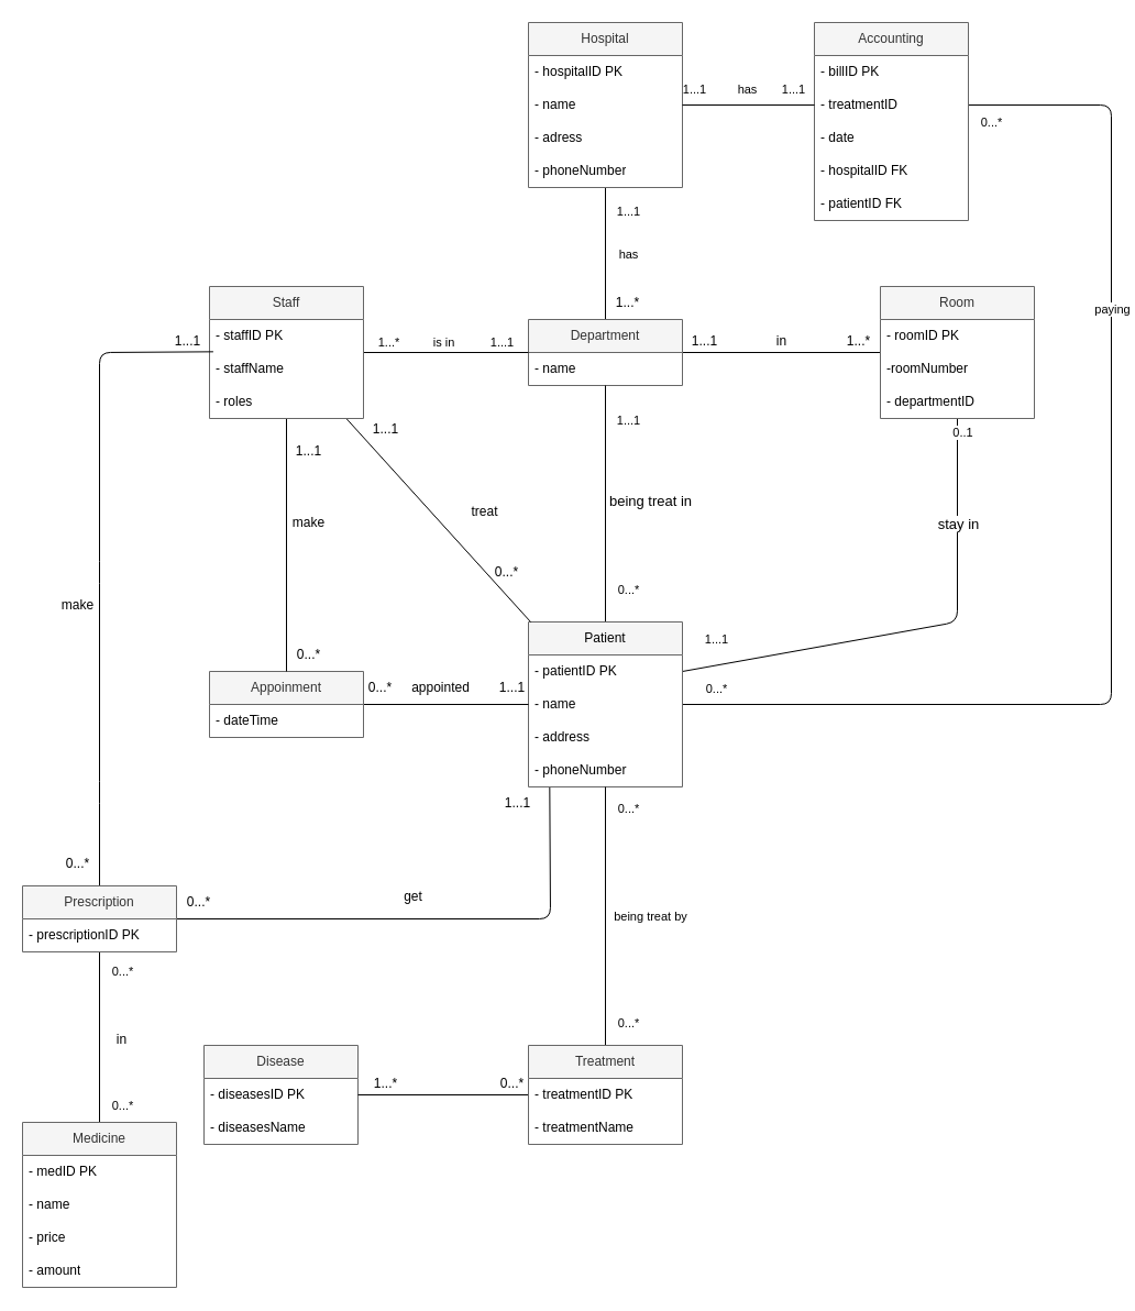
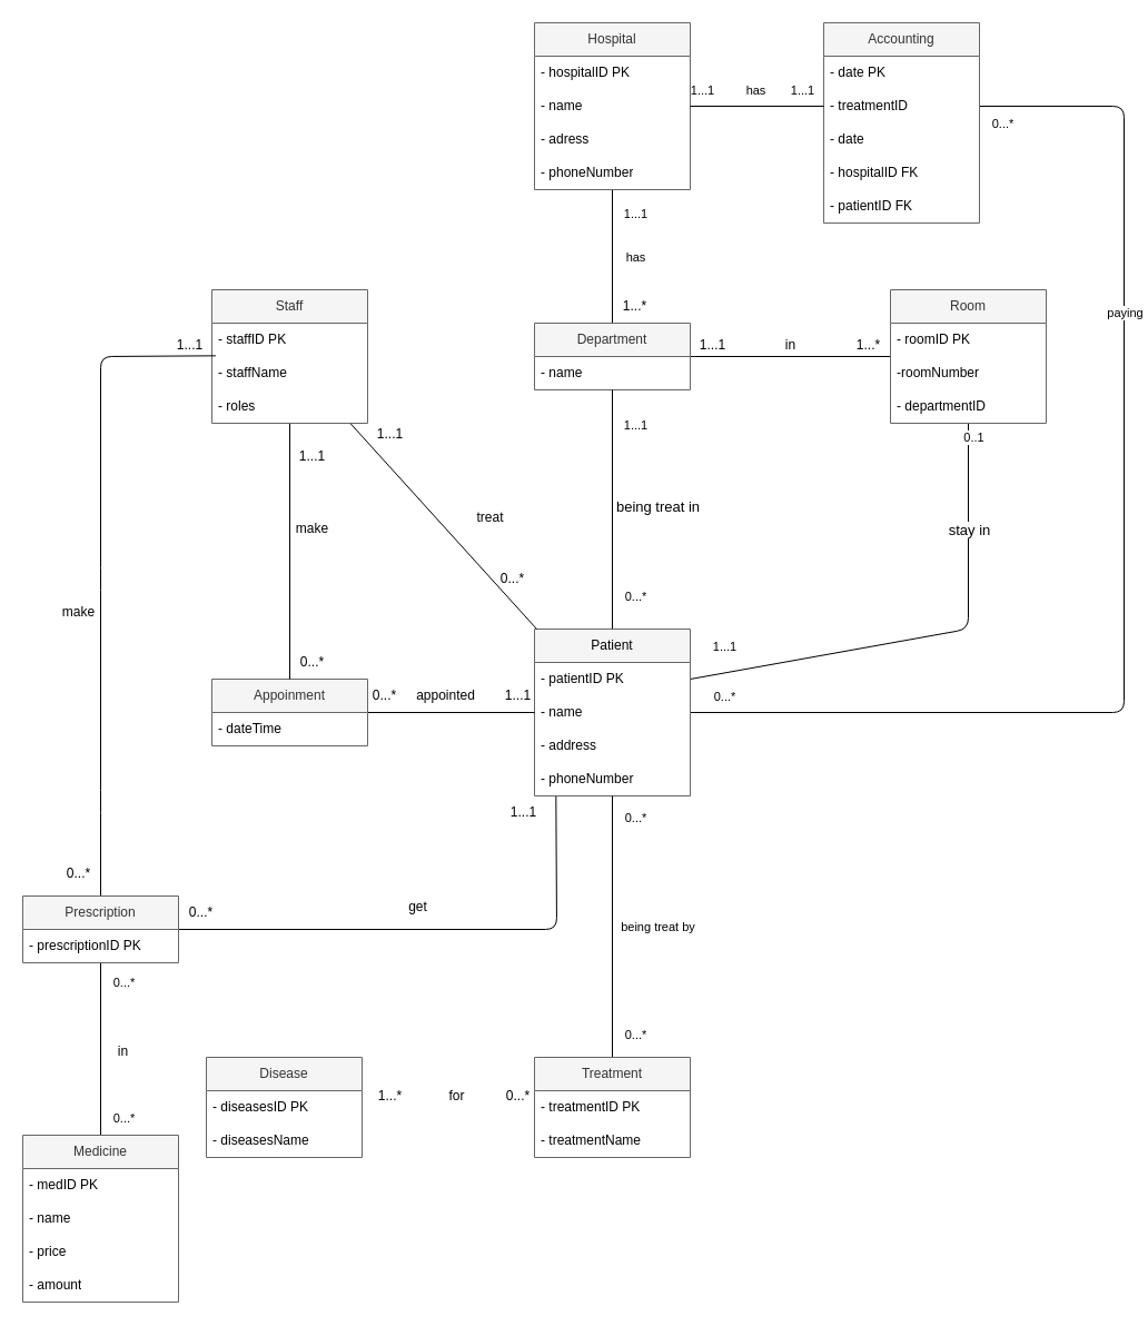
- <mxCell id="70" value="- billID PK" style="text;strokeColor=none;fillColor=none;align=left;verticalAlign=middle;spacingLeft=4;spacingRight=4;overflow=hidden;points=[[0,0.5],[1,0.5]];portConstraint=eastwest;rotatable=0;whiteSpace=wrap;html=1;fontColor=#000000;" parent="69" vertex="1"><mxGeometry y="30" width="140" height="30" as="geometry" /></mxCell>
+ <mxCell id="70" value="- date PK" style="text;strokeColor=none;fillColor=none;align=left;verticalAlign=middle;spacingLeft=4;spacingRight=4;overflow=hidden;points=[[0,0.5],[1,0.5]];portConstraint=eastwest;rotatable=0;whiteSpace=wrap;html=1;fontColor=#000000;" parent="69" vertex="1"><mxGeometry y="30" width="140" height="30" as="geometry" /></mxCell>
- <mxCell id="36" style="edgeStyle=none;html=1;exitX=1;exitY=0.5;exitDx=0;exitDy=0;endArrow=none;endFill=0;strokeColor=#000000;strokeWidth=1;" parent="1" source="42" target="12" edge="1"><mxGeometry relative="1" as="geometry" /></mxCell>
- <mxCell id="37" value="1...1" style="edgeLabel;html=1;align=center;verticalAlign=middle;resizable=0;points=[];labelBackgroundColor=#FFFFFF;fontColor=#000000;" parent="36" connectable="0" vertex="1"><mxGeometry x="0.661" relative="1" as="geometry"><mxPoint y="-10" as="offset" /></mxGeometry></mxCell>
- <mxCell id="38" value="1...*" style="edgeLabel;html=1;align=center;verticalAlign=middle;resizable=0;points=[];labelBackgroundColor=#FFFFFF;fontColor=#000000;" parent="36" connectable="0" vertex="1"><mxGeometry x="-0.702" y="1" relative="1" as="geometry"><mxPoint y="-9" as="offset" /></mxGeometry></mxCell>
- <mxCell id="39" value="is in" style="edgeLabel;html=1;align=center;verticalAlign=middle;resizable=0;points=[];labelBackgroundColor=#FFFFFF;fontColor=#000000;" parent="36" connectable="0" vertex="1"><mxGeometry x="-0.043" y="-3" relative="1" as="geometry"><mxPoint y="-13" as="offset" /></mxGeometry></mxCell>
+ <mxCell id="98" value="for" style="text;html=1;align=center;verticalAlign=middle;resizable=0;points=[];autosize=1;strokeColor=none;fillColor=none;fontColor=#000000;labelBackgroundColor=#FFFFFF;" parent="1" vertex="1"><mxGeometry x="390" y="970" width="40" height="30" as="geometry" /></mxCell>
- <mxCell id="65" style="edgeStyle=none;html=1;entryX=1;entryY=0.5;entryDx=0;entryDy=0;endArrow=none;endFill=0;strokeColor=#000000;" parent="1" source="66" target="58" edge="1"><mxGeometry relative="1" as="geometry" /></mxCell>
